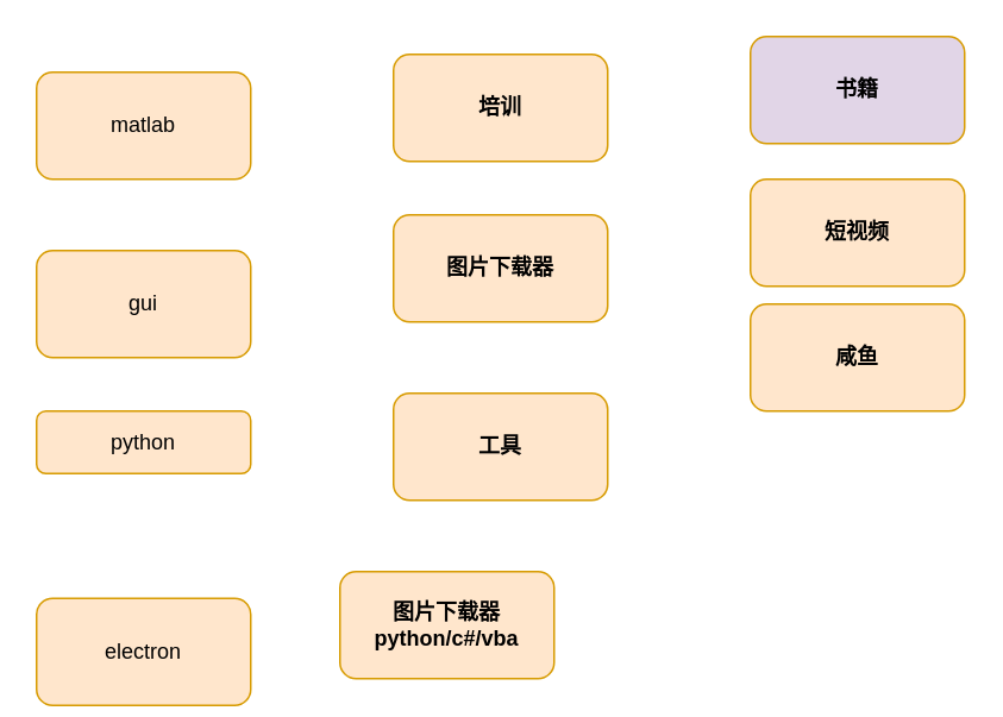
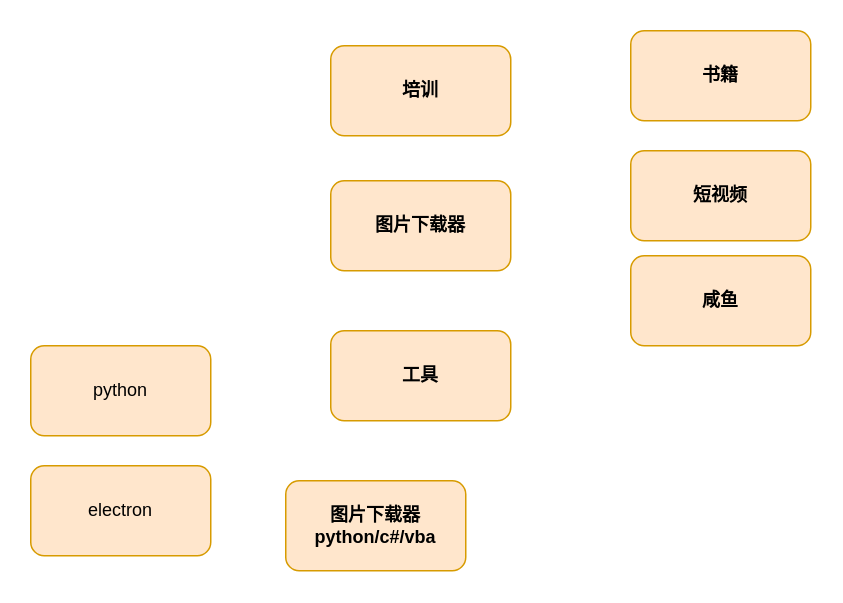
- <mxCell id="6" value="书籍" style="rounded=1;whiteSpace=wrap;html=1;fillColor=#e1d5e7;strokeColor=#d79b00;fontStyle=1;" vertex="1" parent="1"><mxGeometry x="420" y="20" width="120" height="60" as="geometry" /></mxCell>
+ <mxCell id="6" value="书籍" style="rounded=1;whiteSpace=wrap;html=1;fillColor=#ffe6cc;strokeColor=#d79b00;fontStyle=1" vertex="1" parent="1"><mxGeometry x="420" y="20" width="120" height="60" as="geometry" /></mxCell>
- <mxCell id="2" value="matlab" style="rounded=1;whiteSpace=wrap;html=1;fillColor=#ffe6cc;strokeColor=#d79b00;" vertex="1" parent="1"><mxGeometry x="20" y="40" width="120" height="60" as="geometry" /></mxCell>
- <mxCell id="3" value="gui" style="rounded=1;whiteSpace=wrap;html=1;fillColor=#ffe6cc;strokeColor=#d79b00;" vertex="1" parent="1"><mxGeometry x="20" y="140" width="120" height="60" as="geometry" /></mxCell>
- <mxCell id="11" value="python" style="rounded=1;whiteSpace=wrap;html=1;fillColor=#ffe6cc;strokeColor=#d79b00;" vertex="1" parent="1"><mxGeometry x="20" y="230" width="120" height="35" as="geometry" /></mxCell>
+ <mxCell id="11" value="python" style="rounded=1;whiteSpace=wrap;html=1;fillColor=#ffe6cc;strokeColor=#d79b00;" vertex="1" parent="1"><mxGeometry x="20" y="230" width="120" height="60" as="geometry" /></mxCell>
- <mxCell id="12" value="electron" style="rounded=1;whiteSpace=wrap;html=1;fillColor=#ffe6cc;strokeColor=#d79b00;" vertex="1" parent="1"><mxGeometry x="20" y="335" width="120" height="60" as="geometry" /></mxCell>
+ <mxCell id="12" value="electron" style="rounded=1;whiteSpace=wrap;html=1;fillColor=#ffe6cc;strokeColor=#d79b00;" vertex="1" parent="1"><mxGeometry x="20" y="310" width="120" height="60" as="geometry" /></mxCell>
